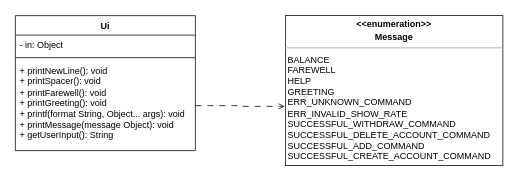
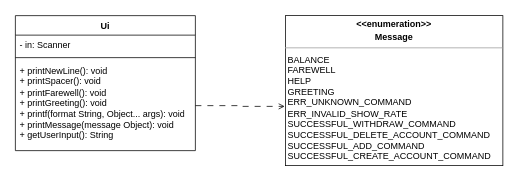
- <mxCell id="3" value="- in: Object" style="text;strokeColor=none;fillColor=none;align=left;verticalAlign=top;spacingLeft=4;spacingRight=4;overflow=hidden;rotatable=0;points=[[0,0.5],[1,0.5]];portConstraint=eastwest;whiteSpace=wrap;html=1;" parent="2" vertex="1"><mxGeometry y="26" width="240" height="26" as="geometry" /></mxCell>
+ <mxCell id="3" value="- in: Scanner" style="text;strokeColor=none;fillColor=none;align=left;verticalAlign=top;spacingLeft=4;spacingRight=4;overflow=hidden;rotatable=0;points=[[0,0.5],[1,0.5]];portConstraint=eastwest;whiteSpace=wrap;html=1;" parent="2" vertex="1"><mxGeometry y="26" width="240" height="26" as="geometry" /></mxCell>
